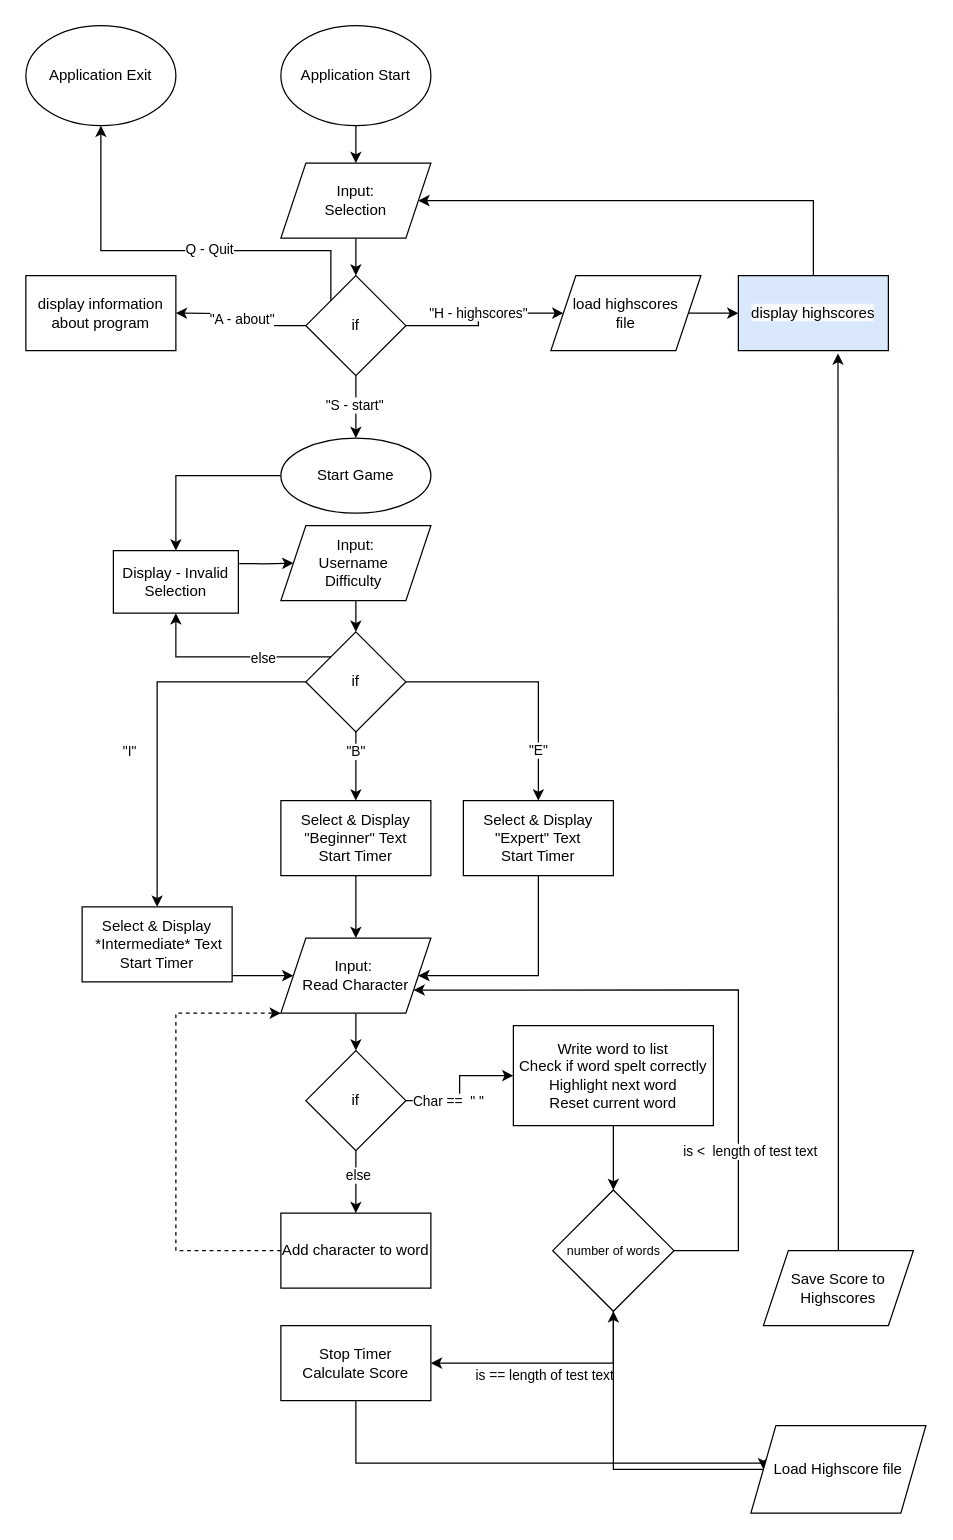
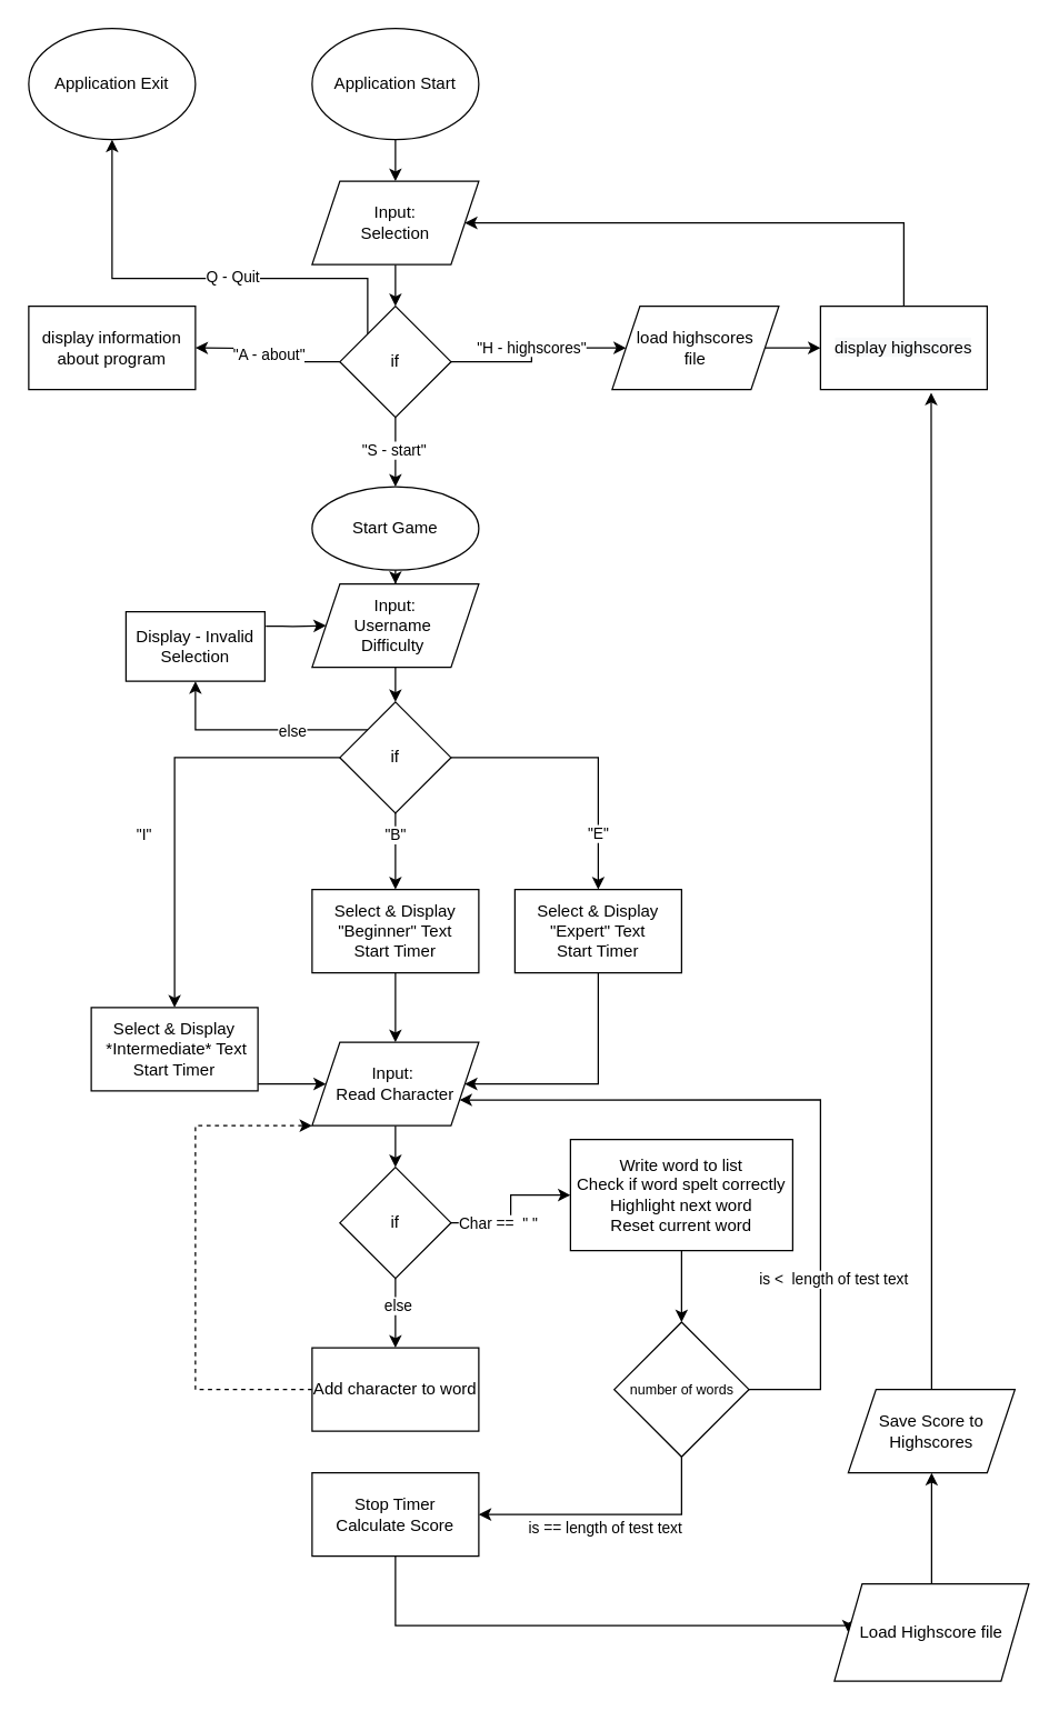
- <mxCell id="32" value="&lt;meta charset=&quot;utf-8&quot;&gt;&lt;span style=&quot;color: rgb(0, 0, 0); font-family: helvetica; font-size: 12px; font-style: normal; font-weight: 400; letter-spacing: normal; text-align: center; text-indent: 0px; text-transform: none; word-spacing: 0px; background-color: rgb(248, 249, 250); display: inline; float: none;&quot;&gt;display highscores&lt;/span&gt;" style="rounded=0;whiteSpace=wrap;html=1;fillColor=#dae8fc;" vertex="1" parent="1"><mxGeometry x="590" y="220" width="120" height="60" as="geometry" /></mxCell>
+ <mxCell id="32" value="&lt;meta charset=&quot;utf-8&quot;&gt;&lt;span style=&quot;color: rgb(0, 0, 0); font-family: helvetica; font-size: 12px; font-style: normal; font-weight: 400; letter-spacing: normal; text-align: center; text-indent: 0px; text-transform: none; word-spacing: 0px; background-color: rgb(248, 249, 250); display: inline; float: none;&quot;&gt;display highscores&lt;/span&gt;" style="rounded=0;whiteSpace=wrap;html=1;" vertex="1" parent="1"><mxGeometry x="590" y="220" width="120" height="60" as="geometry" /></mxCell>
- <mxCell id="13" value="" style="edgeStyle=orthogonalEdgeStyle;rounded=0;orthogonalLoop=1;jettySize=auto;html=1;" edge="1" parent="1" source="14" target="50"><mxGeometry relative="1" as="geometry" /></mxCell>
+ <mxCell id="13" value="" style="edgeStyle=orthogonalEdgeStyle;rounded=0;orthogonalLoop=1;jettySize=auto;html=1;" edge="1" parent="1" source="14" target="16"><mxGeometry relative="1" as="geometry" /></mxCell>
- <mxCell id="55" value="" style="edgeStyle=orthogonalEdgeStyle;rounded=0;orthogonalLoop=1;jettySize=auto;html=1;" edge="1" parent="1" source="56" target="48"><mxGeometry relative="1" as="geometry" /></mxCell>
+ <mxCell id="55" value="" style="edgeStyle=orthogonalEdgeStyle;rounded=0;orthogonalLoop=1;jettySize=auto;html=1;" edge="1" parent="1" source="56" target="58"><mxGeometry relative="1" as="geometry" /></mxCell>
